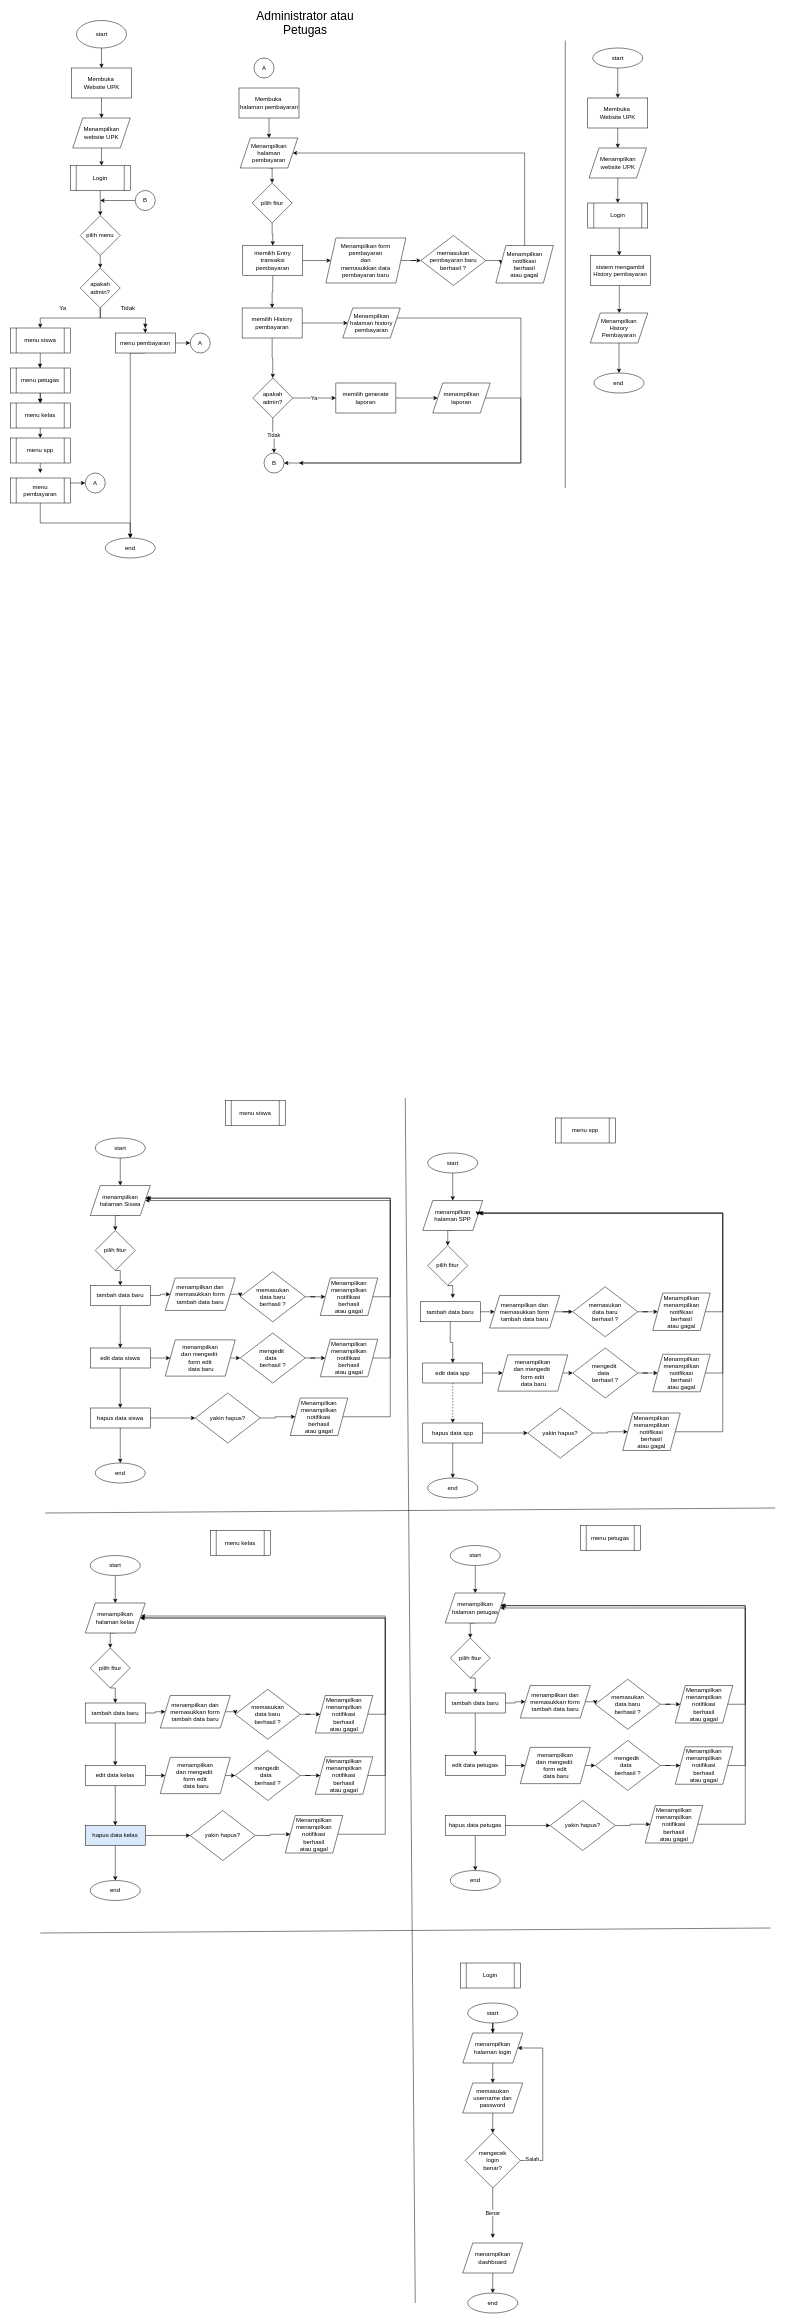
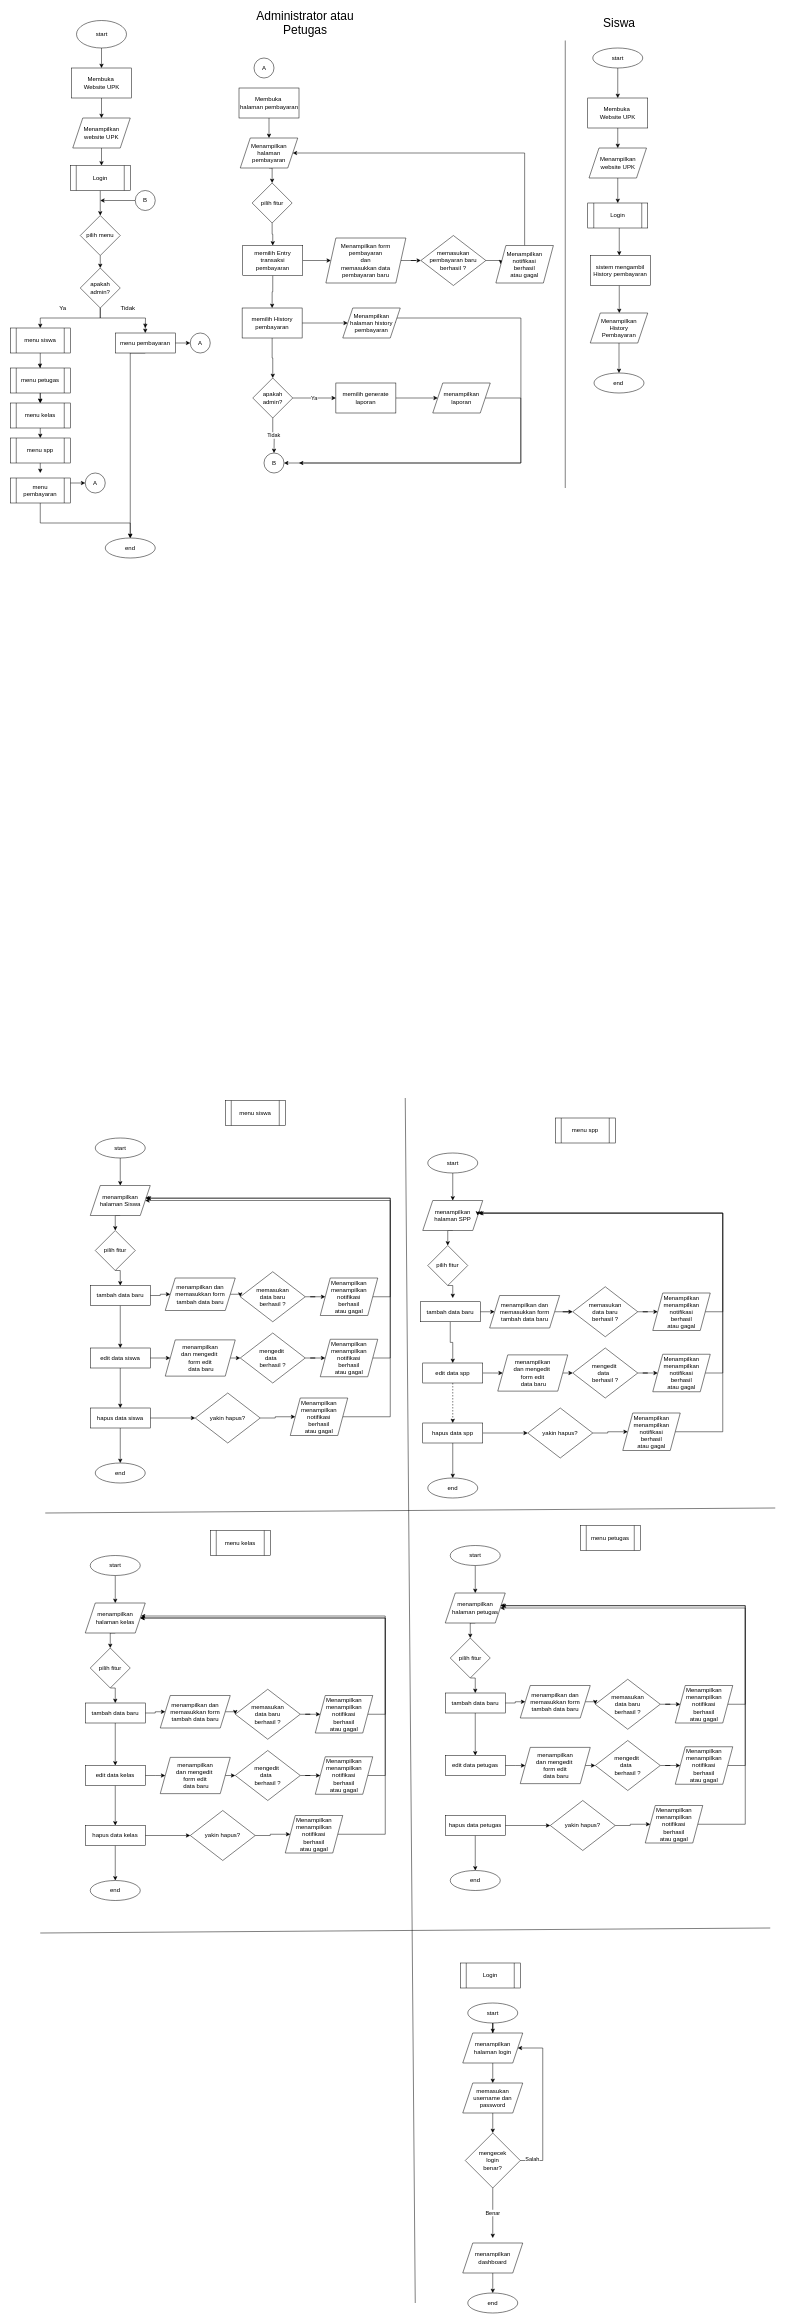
+ <mxCell id="52" value="&lt;font style=&quot;font-size: 24px&quot;&gt;Siswa&lt;/font&gt;" style="text;html=1;strokeColor=none;fillColor=none;align=center;verticalAlign=middle;whiteSpace=wrap;rounded=0;" parent="1" vertex="1"><mxGeometry x="1167.5" y="20" width="140" height="50" as="geometry" /></mxCell>
- <mxCell id="162" value="hapus data kelas" style="rounded=0;whiteSpace=wrap;html=1;fillColor=#dae8fc;" parent="1" vertex="1"><mxGeometry x="170" y="3650" width="120" height="40" as="geometry" /></mxCell>
+ <mxCell id="162" value="hapus data kelas" style="rounded=0;whiteSpace=wrap;html=1;" parent="1" vertex="1"><mxGeometry x="170" y="3650" width="120" height="40" as="geometry" /></mxCell>
